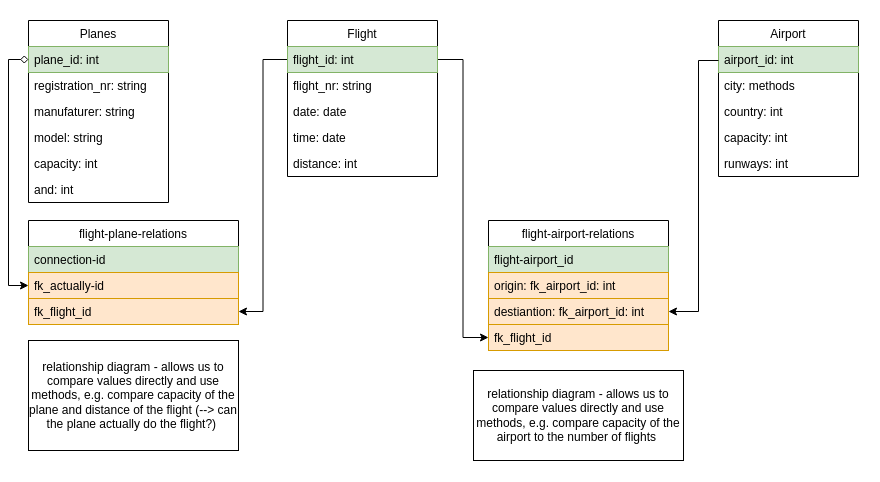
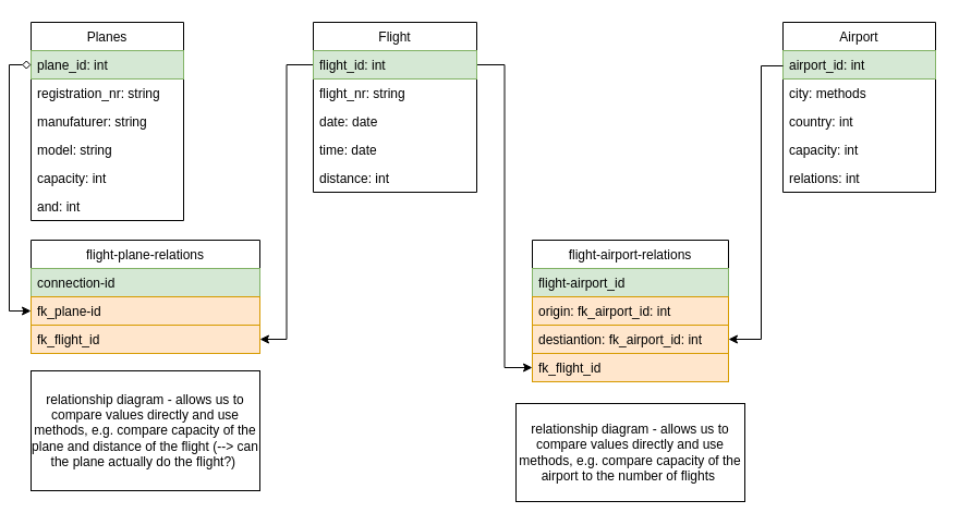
- <mxCell id="16" value="runways: int" style="text;strokeColor=none;fillColor=none;align=left;verticalAlign=top;spacingLeft=4;spacingRight=4;overflow=hidden;rotatable=0;points=[[0,0.5],[1,0.5]];portConstraint=eastwest;" vertex="1" parent="11"><mxGeometry y="130" width="140" height="26" as="geometry" /></mxCell>
+ <mxCell id="16" value="relations: int" style="text;strokeColor=none;fillColor=none;align=left;verticalAlign=top;spacingLeft=4;spacingRight=4;overflow=hidden;rotatable=0;points=[[0,0.5],[1,0.5]];portConstraint=eastwest;" vertex="1" parent="11"><mxGeometry y="130" width="140" height="26" as="geometry" /></mxCell>
- <mxCell id="19" value="fk_actually-id" style="text;strokeColor=#d79b00;fillColor=#ffe6cc;align=left;verticalAlign=top;spacingLeft=4;spacingRight=4;overflow=hidden;rotatable=0;points=[[0,0.5],[1,0.5]];portConstraint=eastwest;" parent="17" vertex="1"><mxGeometry y="52" width="210" height="26" as="geometry" /></mxCell>
+ <mxCell id="19" value="fk_plane-id" style="text;strokeColor=#d79b00;fillColor=#ffe6cc;align=left;verticalAlign=top;spacingLeft=4;spacingRight=4;overflow=hidden;rotatable=0;points=[[0,0.5],[1,0.5]];portConstraint=eastwest;" parent="17" vertex="1"><mxGeometry y="52" width="210" height="26" as="geometry" /></mxCell>
